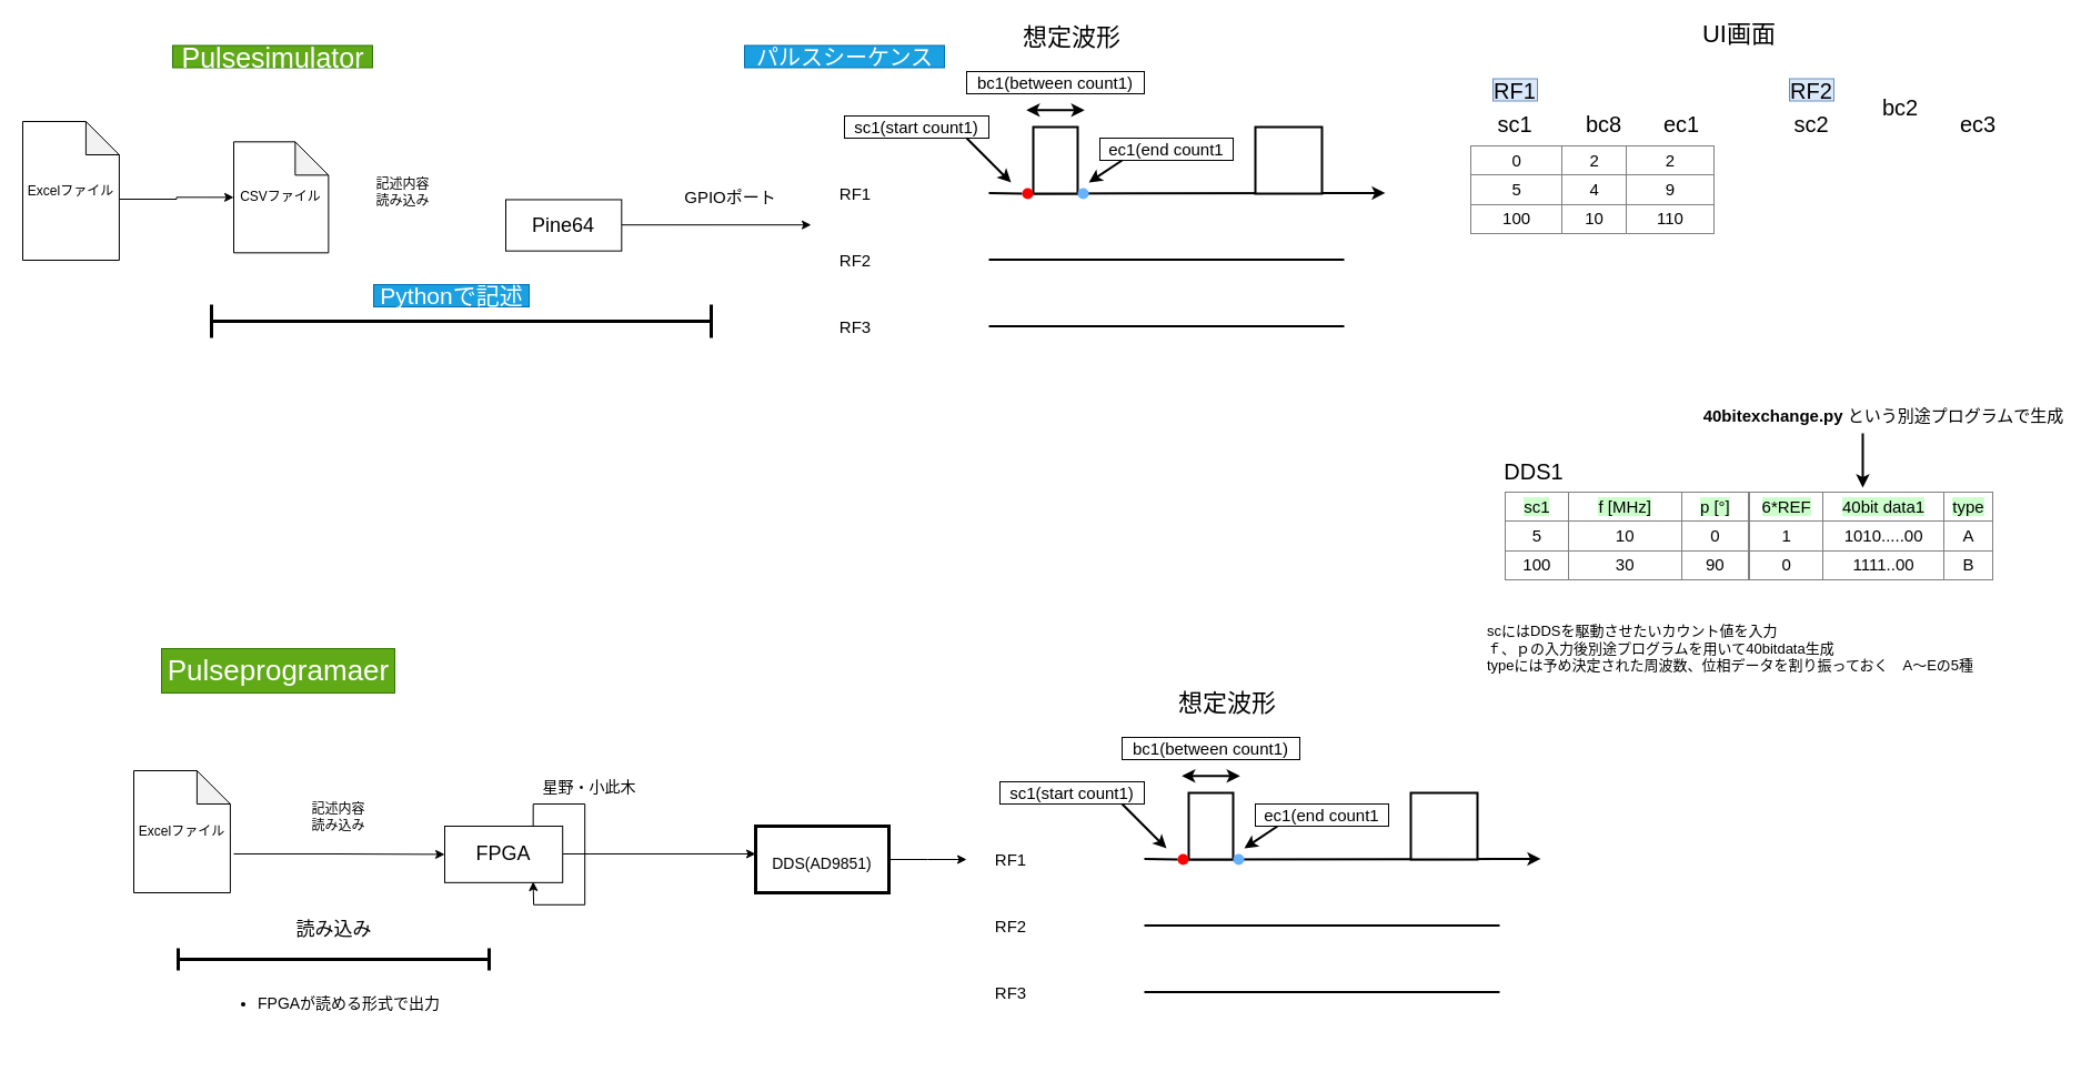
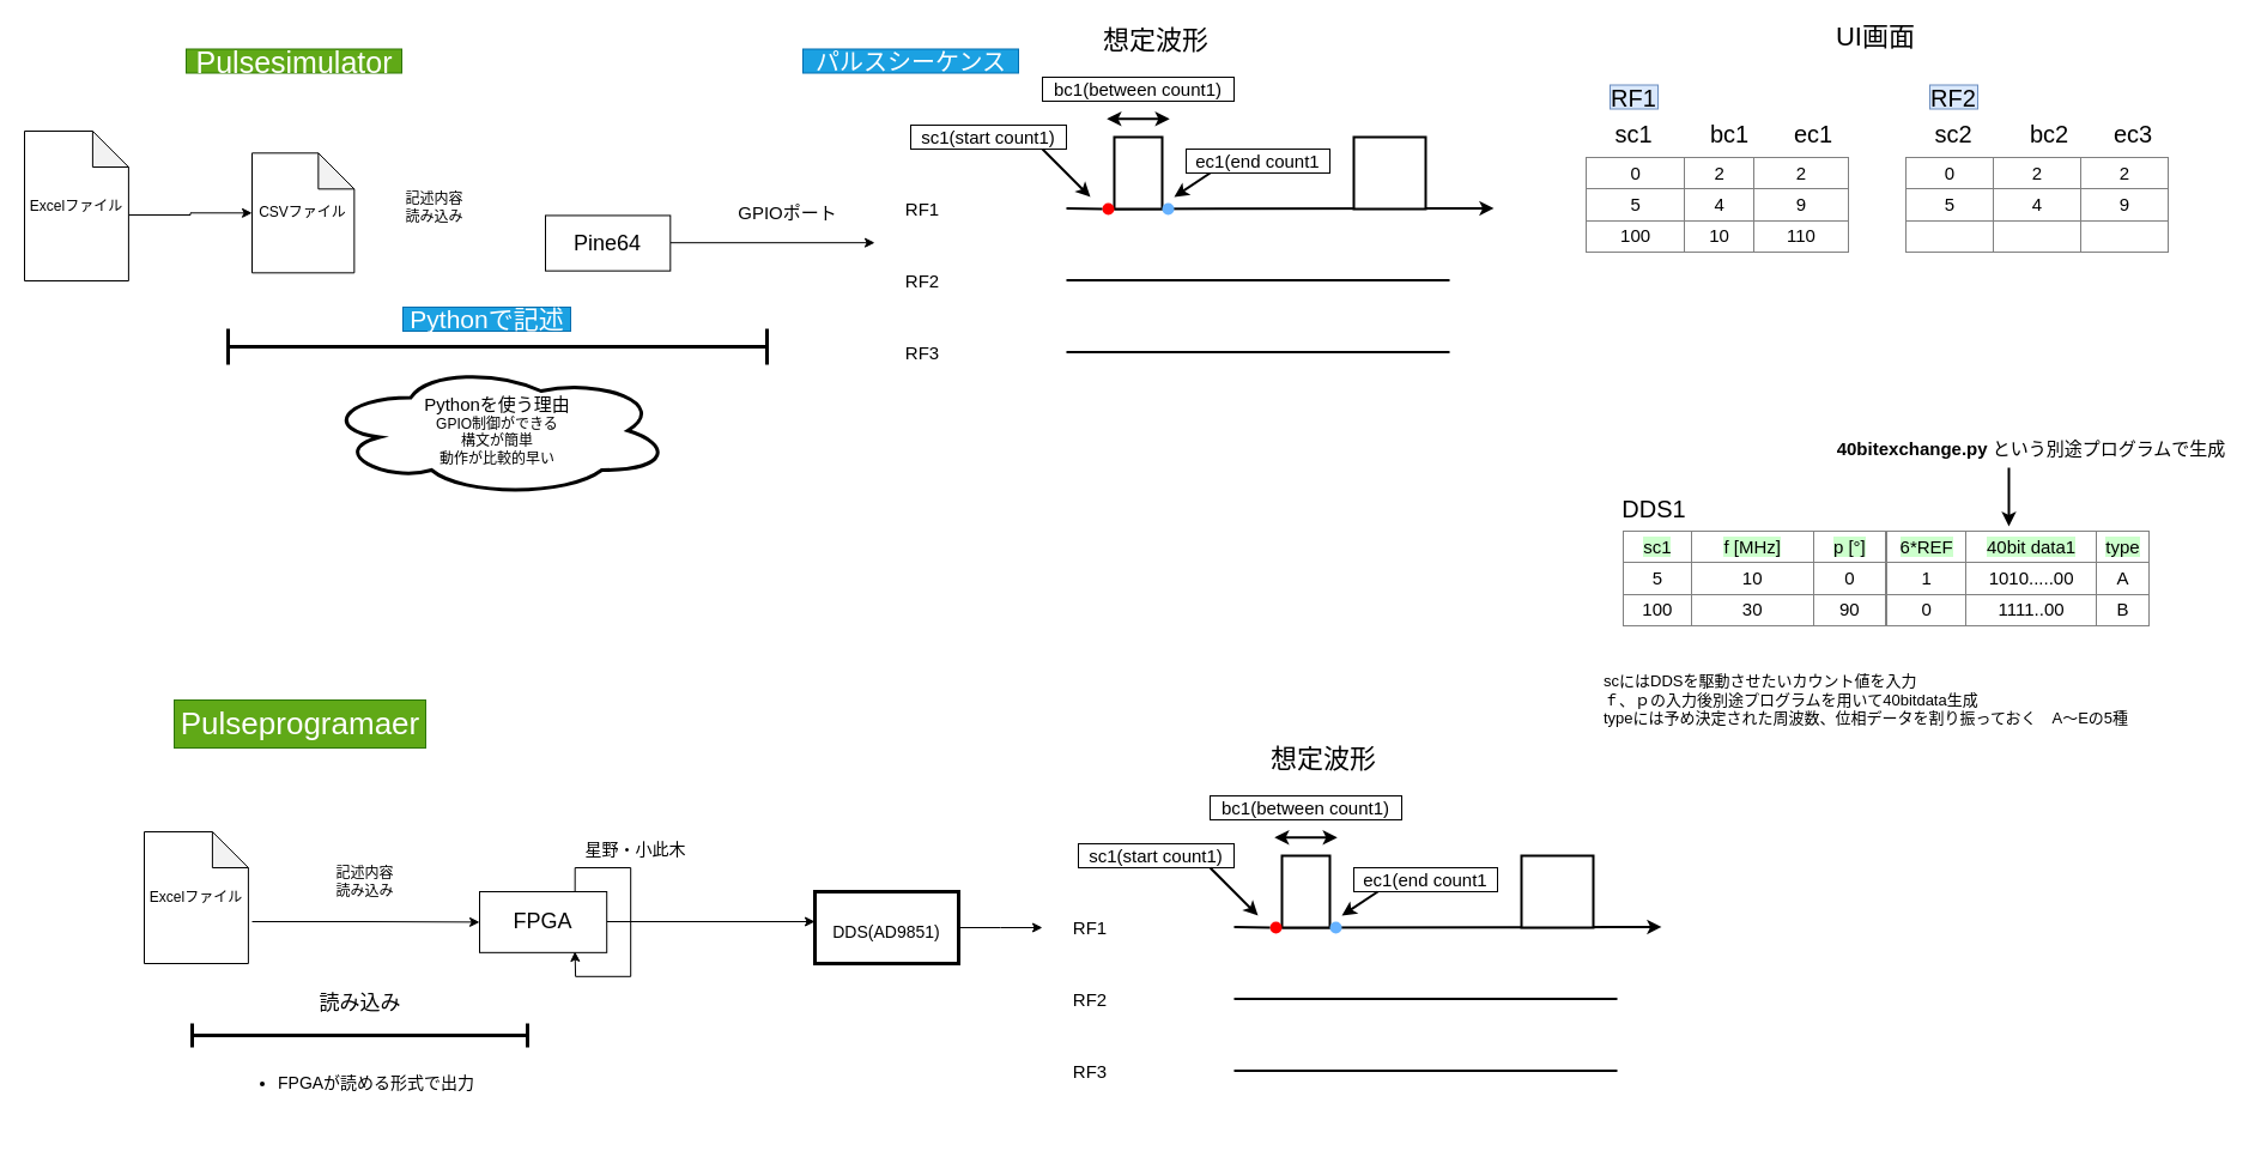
- <mxCell id="9" value="bc2" style="text;html=1;strokeColor=none;fillColor=none;align=center;verticalAlign=middle;whiteSpace=wrap;rounded=0;fontSize=20;" vertex="1" parent="1"><mxGeometry x="1691" y="85.5" width="40" height="20" as="geometry" /></mxCell>
+ <mxCell id="9" value="bc2" style="text;html=1;strokeColor=none;fillColor=none;align=center;verticalAlign=middle;whiteSpace=wrap;rounded=0;fontSize=20;" vertex="1" parent="1"><mxGeometry x="1691" y="100.5" width="40" height="20" as="geometry" /></mxCell>
- <mxCell id="4" value="bc8" style="text;html=1;strokeColor=none;fillColor=none;align=center;verticalAlign=middle;whiteSpace=wrap;rounded=0;fontSize=20;" vertex="1" parent="1"><mxGeometry x="1424" y="100.5" width="40" height="20" as="geometry" /></mxCell>
+ <mxCell id="4" value="bc1" style="text;html=1;strokeColor=none;fillColor=none;align=center;verticalAlign=middle;whiteSpace=wrap;rounded=0;fontSize=20;" vertex="1" parent="1"><mxGeometry x="1424" y="100.5" width="40" height="20" as="geometry" /></mxCell>
+ <mxCell id="7" value="&lt;table border=&quot;1&quot; width=&quot;100%&quot; style=&quot;width: 100% ; height: 100% ; border-collapse: collapse&quot;&gt;&lt;tbody&gt;&lt;tr&gt;&lt;td align=&quot;center&quot;&gt;0&lt;/td&gt;&lt;td align=&quot;center&quot;&gt;2&lt;/td&gt;&lt;td align=&quot;center&quot;&gt;2&lt;/td&gt;&lt;/tr&gt;&lt;tr&gt;&lt;td align=&quot;center&quot;&gt;5&lt;/td&gt;&lt;td align=&quot;center&quot;&gt;4&lt;/td&gt;&lt;td align=&quot;center&quot;&gt;9&lt;/td&gt;&lt;/tr&gt;&lt;tr&gt;&lt;td align=&quot;center&quot;&gt;&lt;br&gt;&lt;/td&gt;&lt;td align=&quot;center&quot;&gt;&lt;br&gt;&lt;/td&gt;&lt;td align=&quot;center&quot;&gt;&lt;br&gt;&lt;/td&gt;&lt;/tr&gt;&lt;/tbody&gt;&lt;/table&gt;" style="text;html=1;strokeColor=none;fillColor=none;overflow=fill;fontSize=15;" vertex="1" parent="1"><mxGeometry x="1591" y="130.5" width="220" height="80" as="geometry" /></mxCell>
+ <mxCell id="49" value="&lt;font style=&quot;font-size: 15px&quot;&gt;Pythonを使う理由&lt;/font&gt;&lt;br&gt;GPIO制御ができる&lt;br&gt;構文が簡単&lt;br&gt;動作が比較的早い" style="ellipse;shape=cloud;whiteSpace=wrap;html=1;strokeWidth=3;" vertex="1" parent="1"><mxGeometry x="270" y="304" width="290" height="110" as="geometry" /></mxCell>
